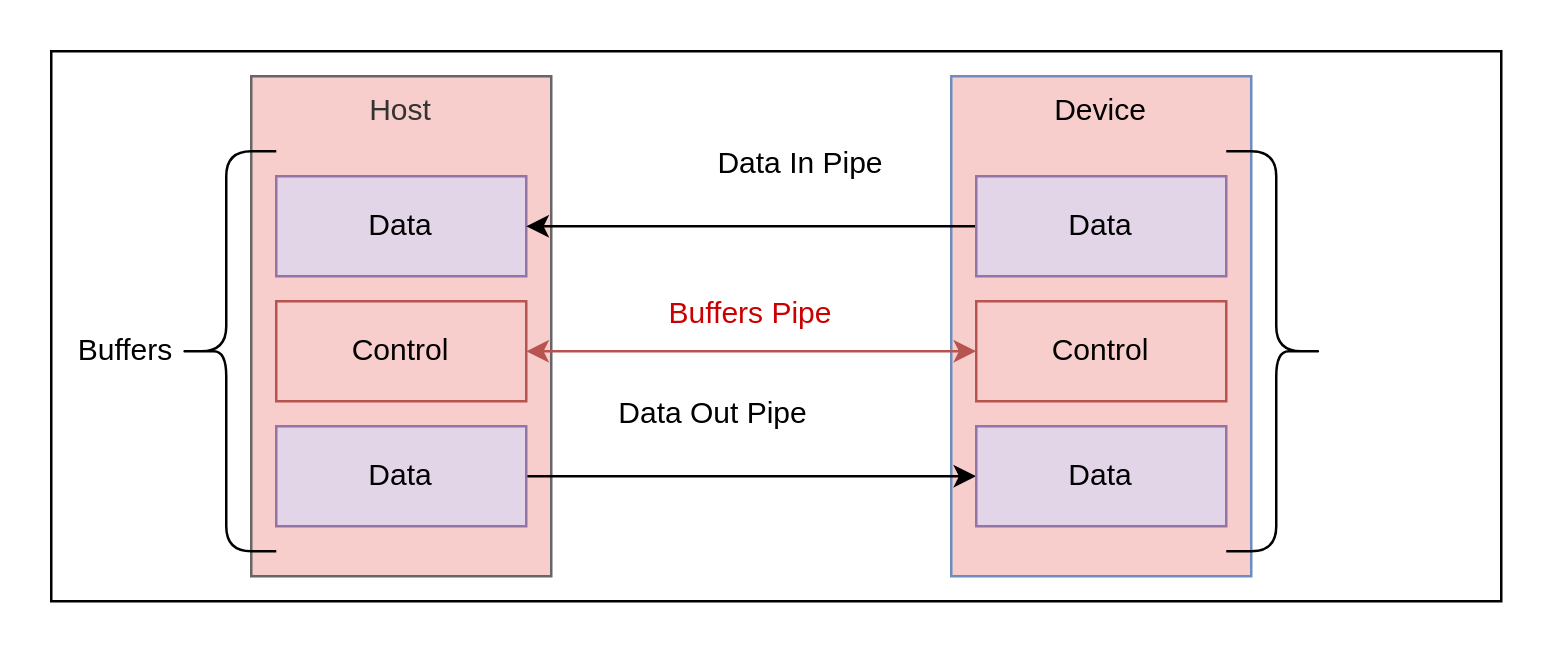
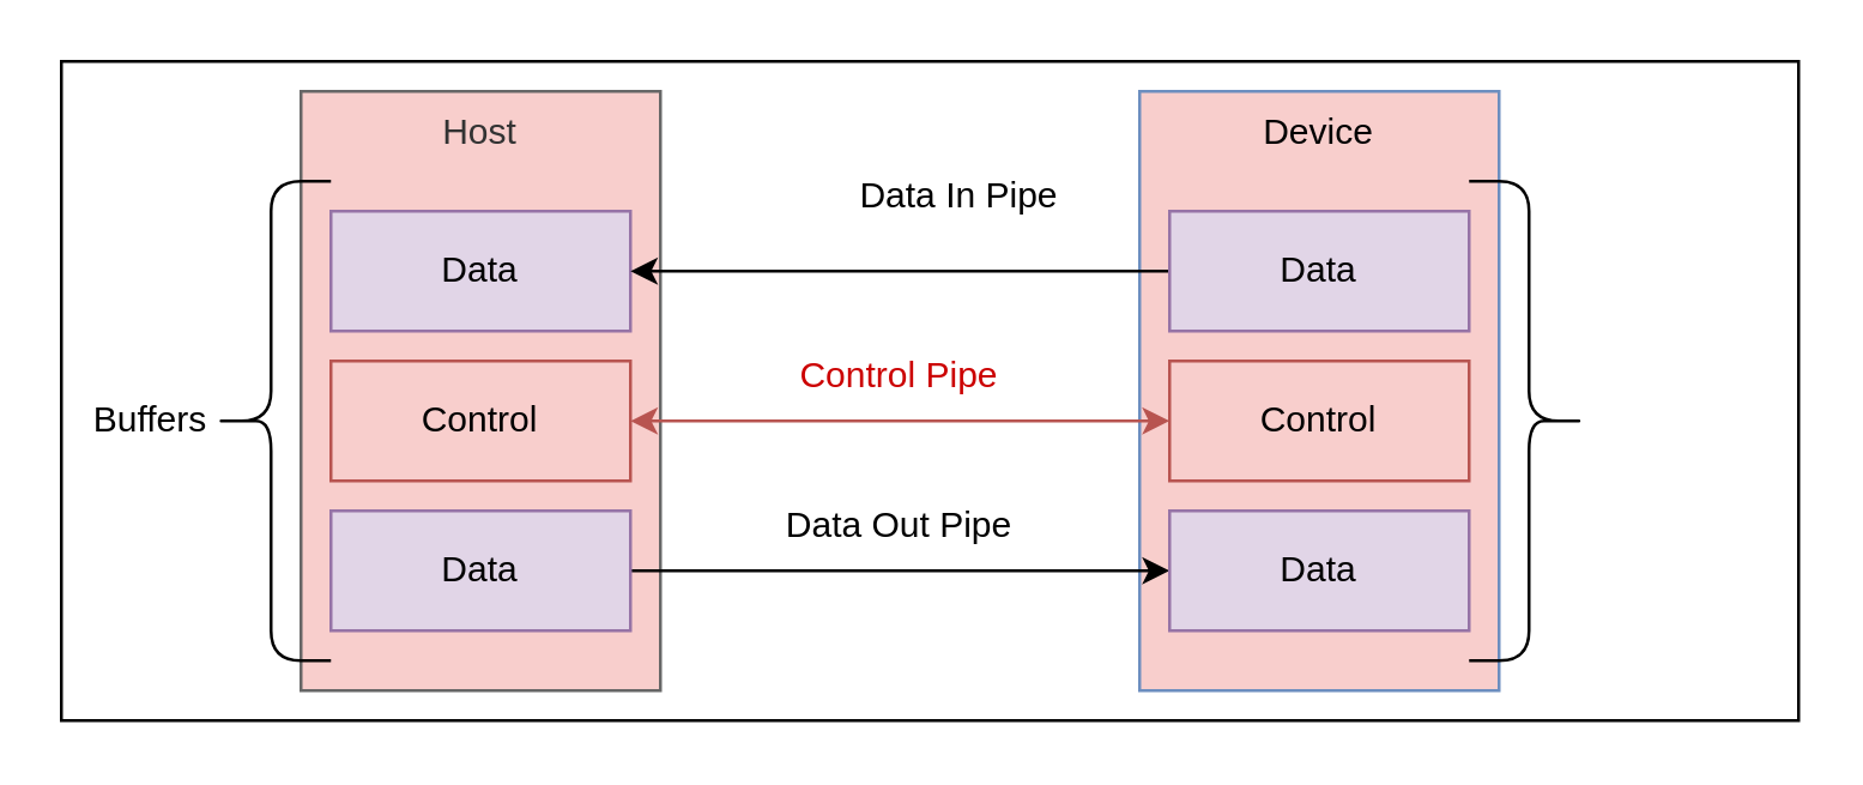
- <mxCell id="17" value="&lt;font style=&quot;color: rgb(204, 0, 0);&quot;&gt;Buffers Pipe&lt;/font&gt;" style="text;html=1;align=center;verticalAlign=middle;whiteSpace=wrap;rounded=0;" parent="1" vertex="1"><mxGeometry x="260" y="110" width="80" height="30" as="geometry" /></mxCell>
+ <mxCell id="17" value="&lt;font style=&quot;color: rgb(204, 0, 0);&quot;&gt;Control Pipe&lt;/font&gt;" style="text;html=1;align=center;verticalAlign=middle;whiteSpace=wrap;rounded=0;" parent="1" vertex="1"><mxGeometry x="260" y="110" width="80" height="30" as="geometry" /></mxCell>
- <mxCell id="18" value="Data Out Pipe" style="text;html=1;align=center;verticalAlign=middle;whiteSpace=wrap;rounded=0;" parent="1" vertex="1"><mxGeometry x="245" y="150" width="80" height="30" as="geometry" /></mxCell>
+ <mxCell id="18" value="Data Out Pipe" style="text;html=1;align=center;verticalAlign=middle;whiteSpace=wrap;rounded=0;" parent="1" vertex="1"><mxGeometry x="260" y="160" width="80" height="30" as="geometry" /></mxCell>
